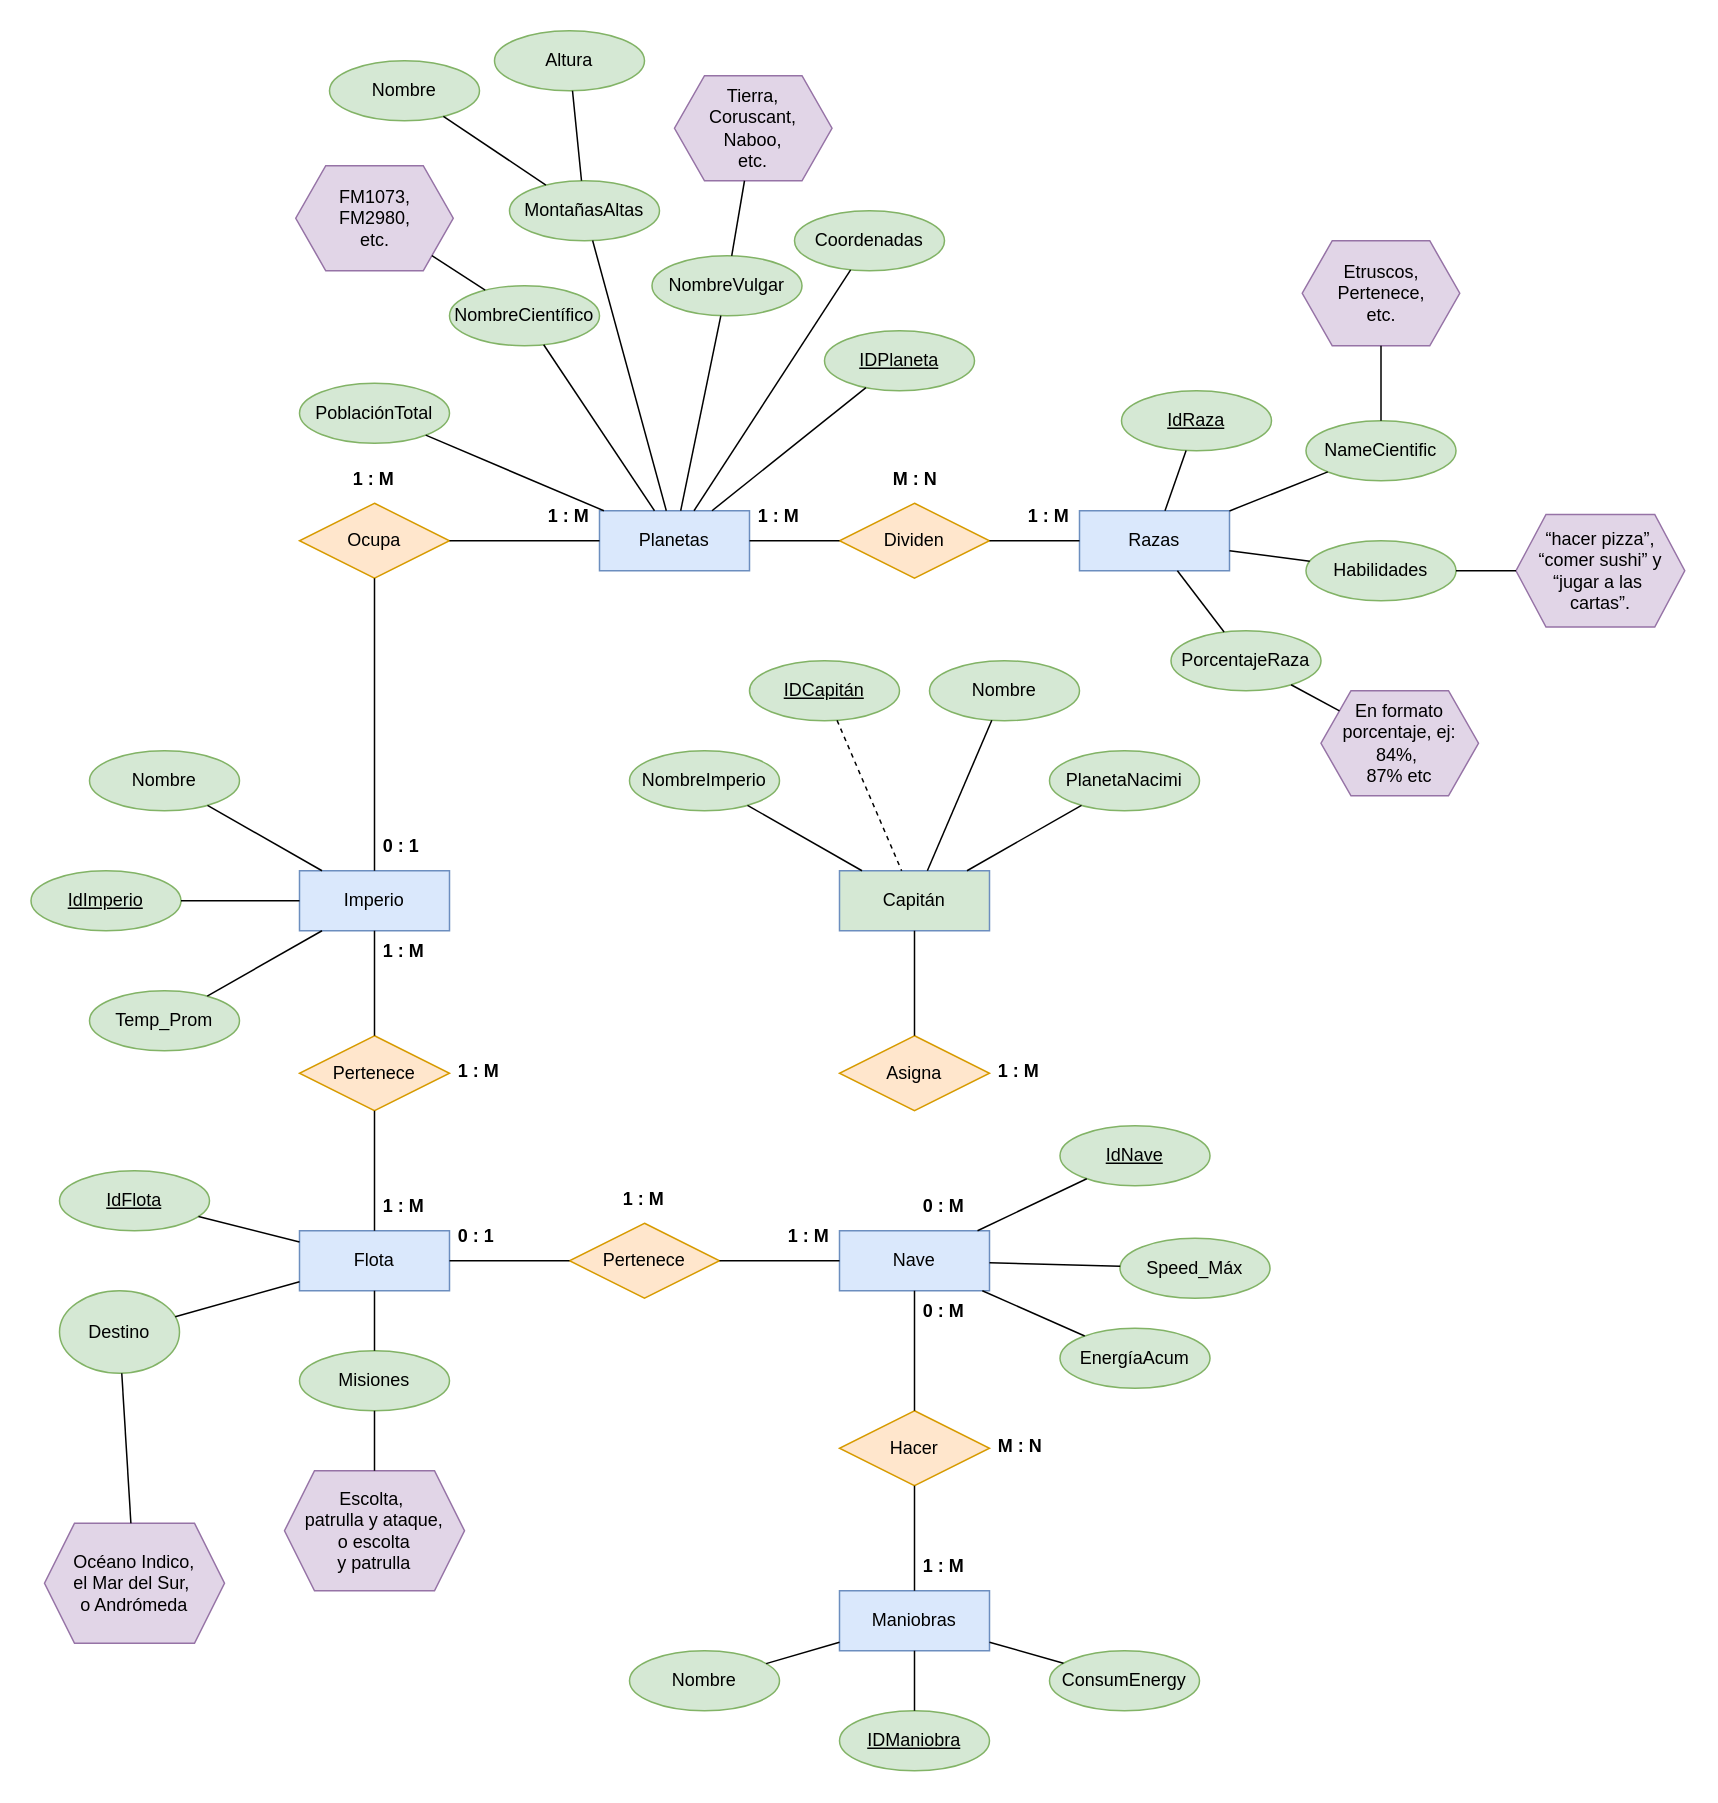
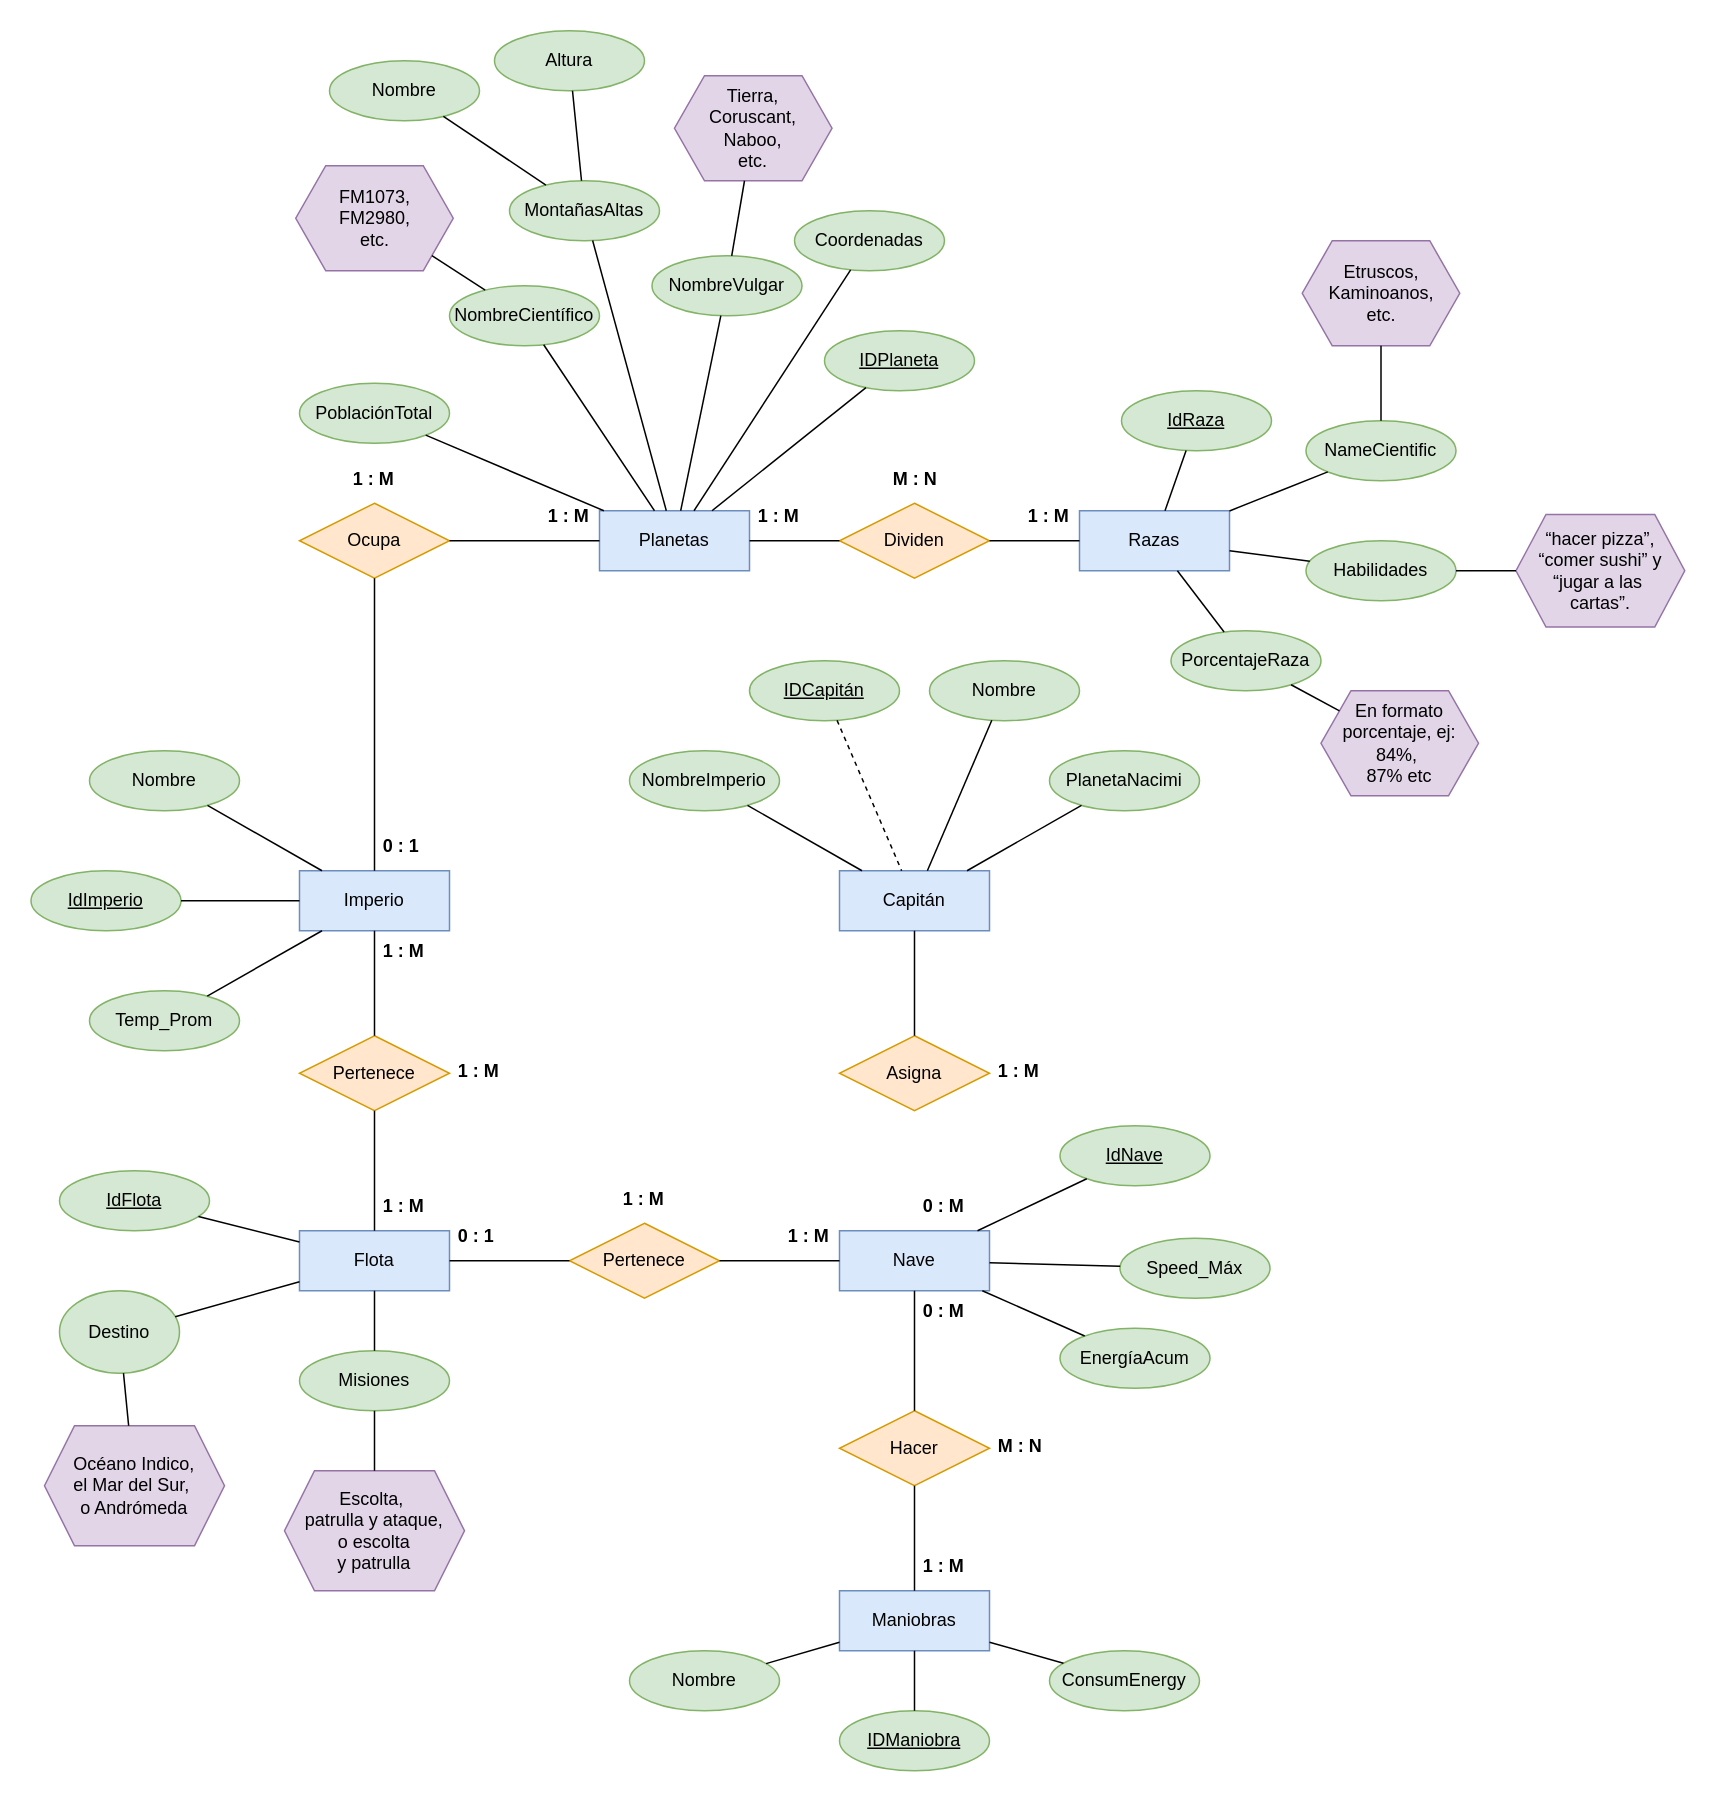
- <mxCell id="108" value="Etruscos,&lt;div&gt;Pertenece,&lt;/div&gt;&lt;div&gt;etc.&lt;/div&gt;" style="shape=hexagon;perimeter=hexagonPerimeter2;whiteSpace=wrap;html=1;fixedSize=1;fillColor=#e1d5e7;strokeColor=#9673a6;" vertex="1" parent="1"><mxGeometry x="867.5" y="160" width="105" height="70" as="geometry" /></mxCell>
+ <mxCell id="108" value="Etruscos,&lt;div&gt;Kaminoanos,&lt;/div&gt;&lt;div&gt;etc.&lt;/div&gt;" style="shape=hexagon;perimeter=hexagonPerimeter2;whiteSpace=wrap;html=1;fixedSize=1;fillColor=#e1d5e7;strokeColor=#9673a6;" vertex="1" parent="1"><mxGeometry x="867.5" y="160" width="105" height="70" as="geometry" /></mxCell>
- <mxCell id="4" value="Capitán" style="whiteSpace=wrap;html=1;align=center;fillColor=#d5e8d4;strokeColor=#6c8ebf;" vertex="1" parent="1"><mxGeometry x="559" y="580" width="100" height="40" as="geometry" /></mxCell>
+ <mxCell id="4" value="Capitán" style="whiteSpace=wrap;html=1;align=center;fillColor=#dae8fc;strokeColor=#6c8ebf;" vertex="1" parent="1"><mxGeometry x="559" y="580" width="100" height="40" as="geometry" /></mxCell>
- <mxCell id="52" value="Océano Indico,&lt;div&gt;el Mar del Sur,&amp;nbsp;&lt;/div&gt;&lt;div&gt;o Andrómeda&lt;/div&gt;" style="shape=hexagon;perimeter=hexagonPerimeter2;whiteSpace=wrap;html=1;fixedSize=1;fillColor=#e1d5e7;strokeColor=#9673a6;" vertex="1" parent="1"><mxGeometry x="29" y="1015" width="120" height="80" as="geometry" /></mxCell>
+ <mxCell id="52" value="Océano Indico,&lt;div&gt;el Mar del Sur,&amp;nbsp;&lt;/div&gt;&lt;div&gt;o Andrómeda&lt;/div&gt;" style="shape=hexagon;perimeter=hexagonPerimeter2;whiteSpace=wrap;html=1;fixedSize=1;fillColor=#e1d5e7;strokeColor=#9673a6;" vertex="1" parent="1"><mxGeometry x="29" y="950" width="120" height="80" as="geometry" /></mxCell>
